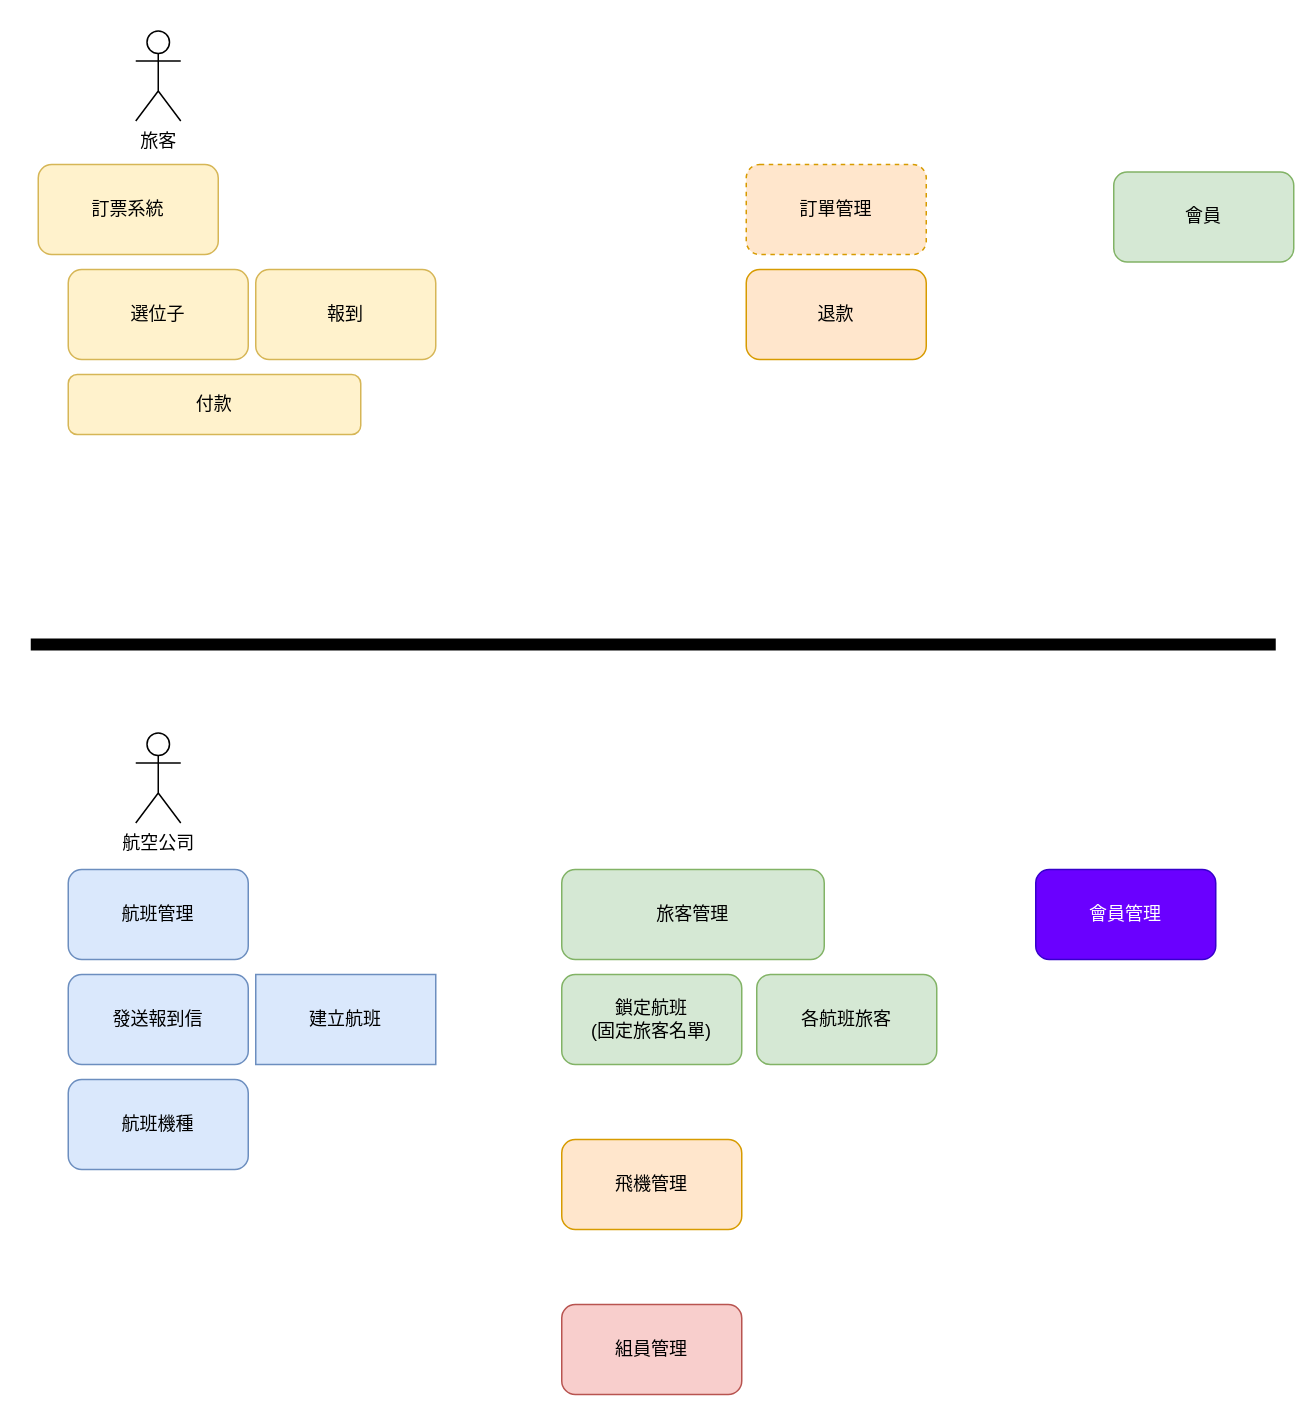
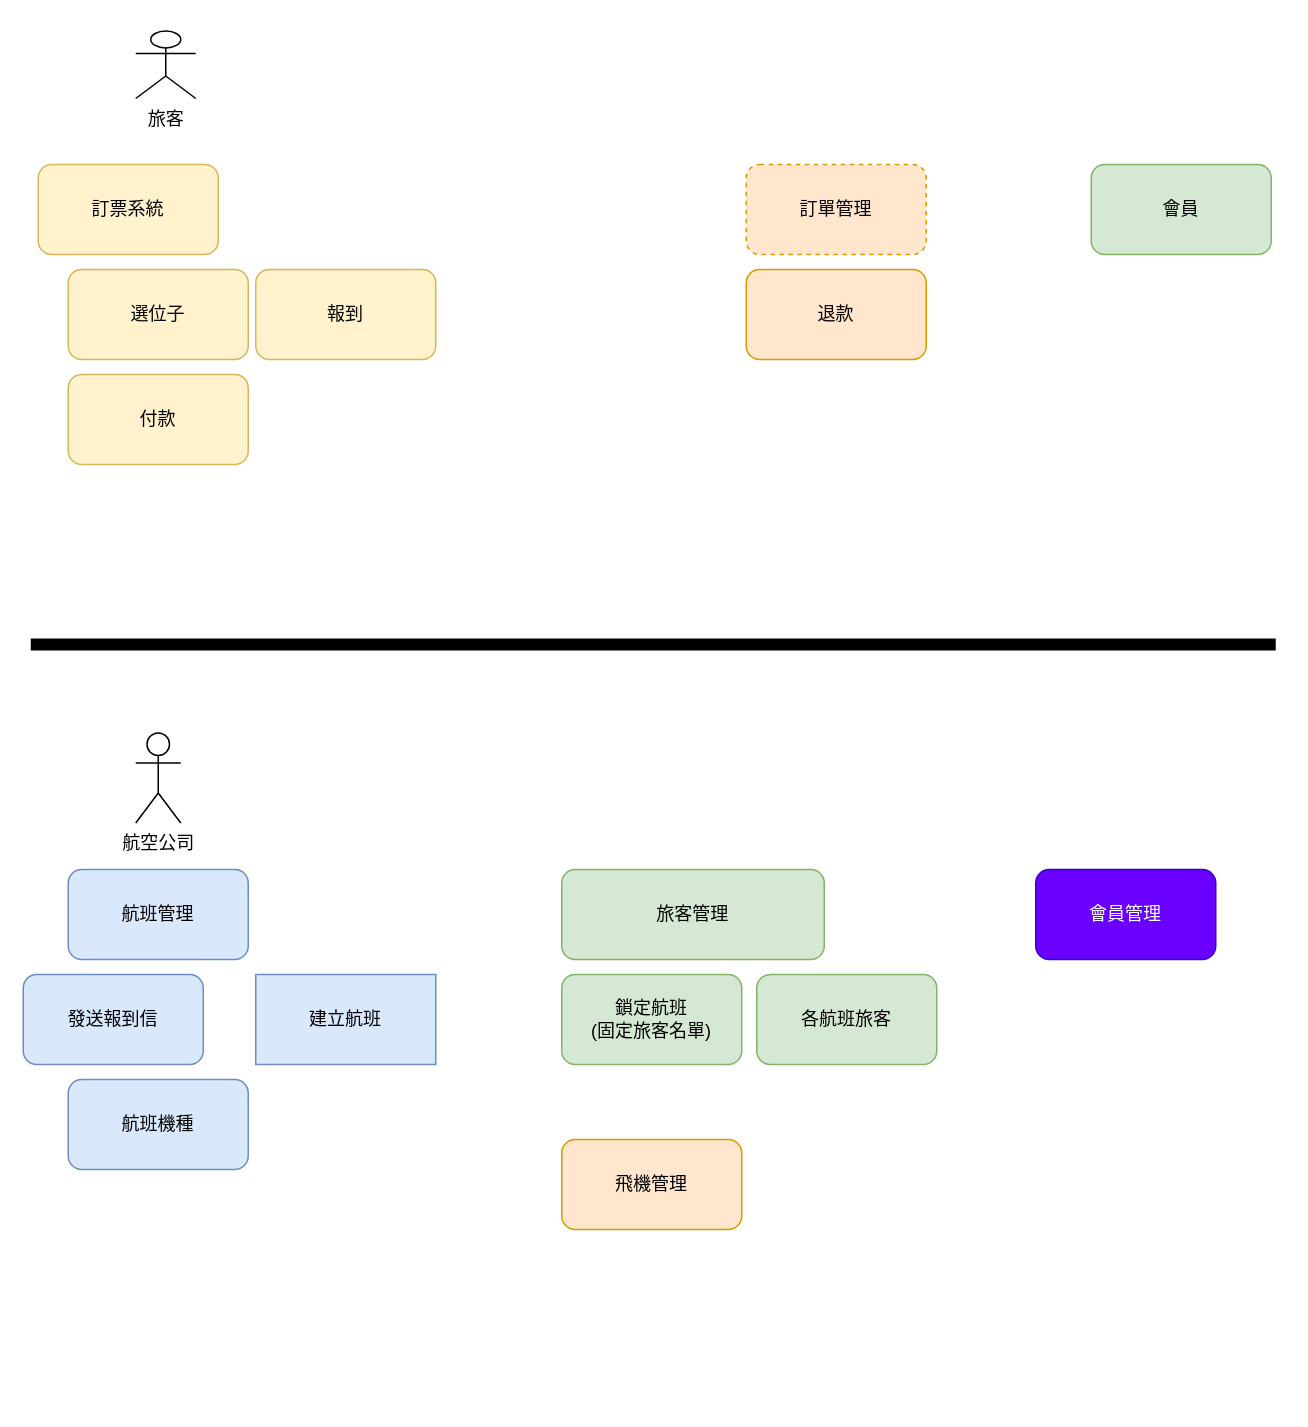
- <mxCell id="2" value="旅客" style="shape=umlActor;verticalLabelPosition=bottom;verticalAlign=top;html=1;outlineConnect=0;" parent="1" vertex="1"><mxGeometry x="90" y="20" width="30" height="60" as="geometry" /></mxCell>
+ <mxCell id="2" value="旅客" style="shape=umlActor;verticalLabelPosition=bottom;verticalAlign=top;html=1;outlineConnect=0;" parent="1" vertex="1"><mxGeometry x="90" y="20" width="40" height="45" as="geometry" /></mxCell>
- <mxCell id="8" value="會員" style="rounded=1;whiteSpace=wrap;html=1;fillColor=#d5e8d4;strokeColor=#82b366;" parent="1" vertex="1"><mxGeometry x="742" y="114" width="120" height="60" as="geometry" /></mxCell>
+ <mxCell id="8" value="會員" style="rounded=1;whiteSpace=wrap;html=1;fillColor=#d5e8d4;strokeColor=#82b366;" parent="1" vertex="1"><mxGeometry x="727" y="109" width="120" height="60" as="geometry" /></mxCell>
- <mxCell id="5" value="付款" style="rounded=1;whiteSpace=wrap;html=1;fillColor=#fff2cc;strokeColor=#d6b656;" parent="1" vertex="1"><mxGeometry x="45" y="249" width="195" height="40" as="geometry" /></mxCell>
+ <mxCell id="5" value="付款" style="rounded=1;whiteSpace=wrap;html=1;fillColor=#fff2cc;strokeColor=#d6b656;" parent="1" vertex="1"><mxGeometry x="45" y="249" width="120" height="60" as="geometry" /></mxCell>
- <mxCell id="14" value="發送報到信" style="rounded=1;whiteSpace=wrap;html=1;fillColor=#dae8fc;strokeColor=#6c8ebf;" parent="1" vertex="1"><mxGeometry x="45" y="649" width="120" height="60" as="geometry" /></mxCell>
+ <mxCell id="14" value="發送報到信" style="rounded=1;whiteSpace=wrap;html=1;fillColor=#dae8fc;strokeColor=#6c8ebf;" parent="1" vertex="1"><mxGeometry x="15" y="649" width="120" height="60" as="geometry" /></mxCell>
- <mxCell id="19" value="組員管理" style="rounded=1;whiteSpace=wrap;html=1;fillColor=#f8cecc;strokeColor=#b85450;" parent="1" vertex="1"><mxGeometry x="374" y="869" width="120" height="60" as="geometry" /></mxCell>
